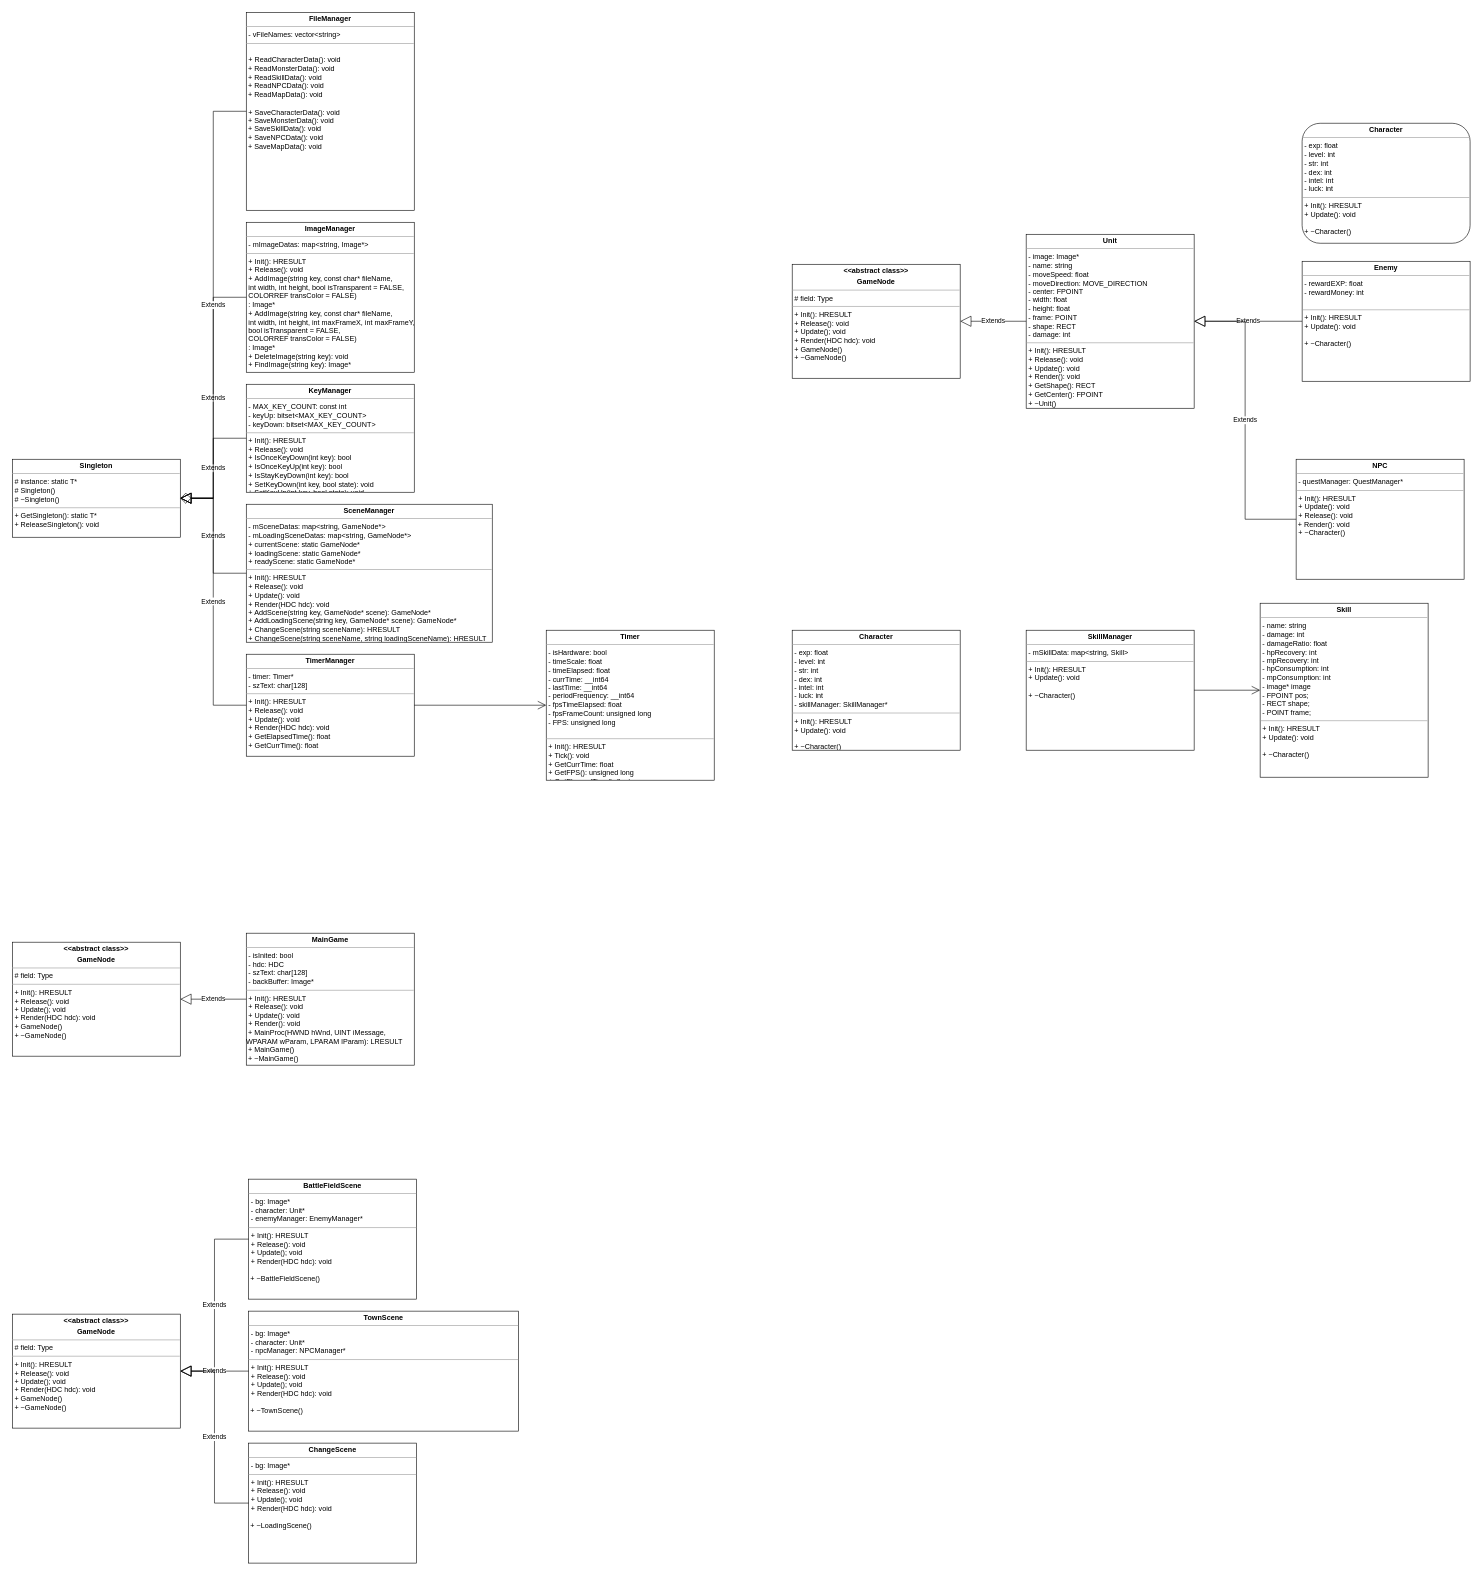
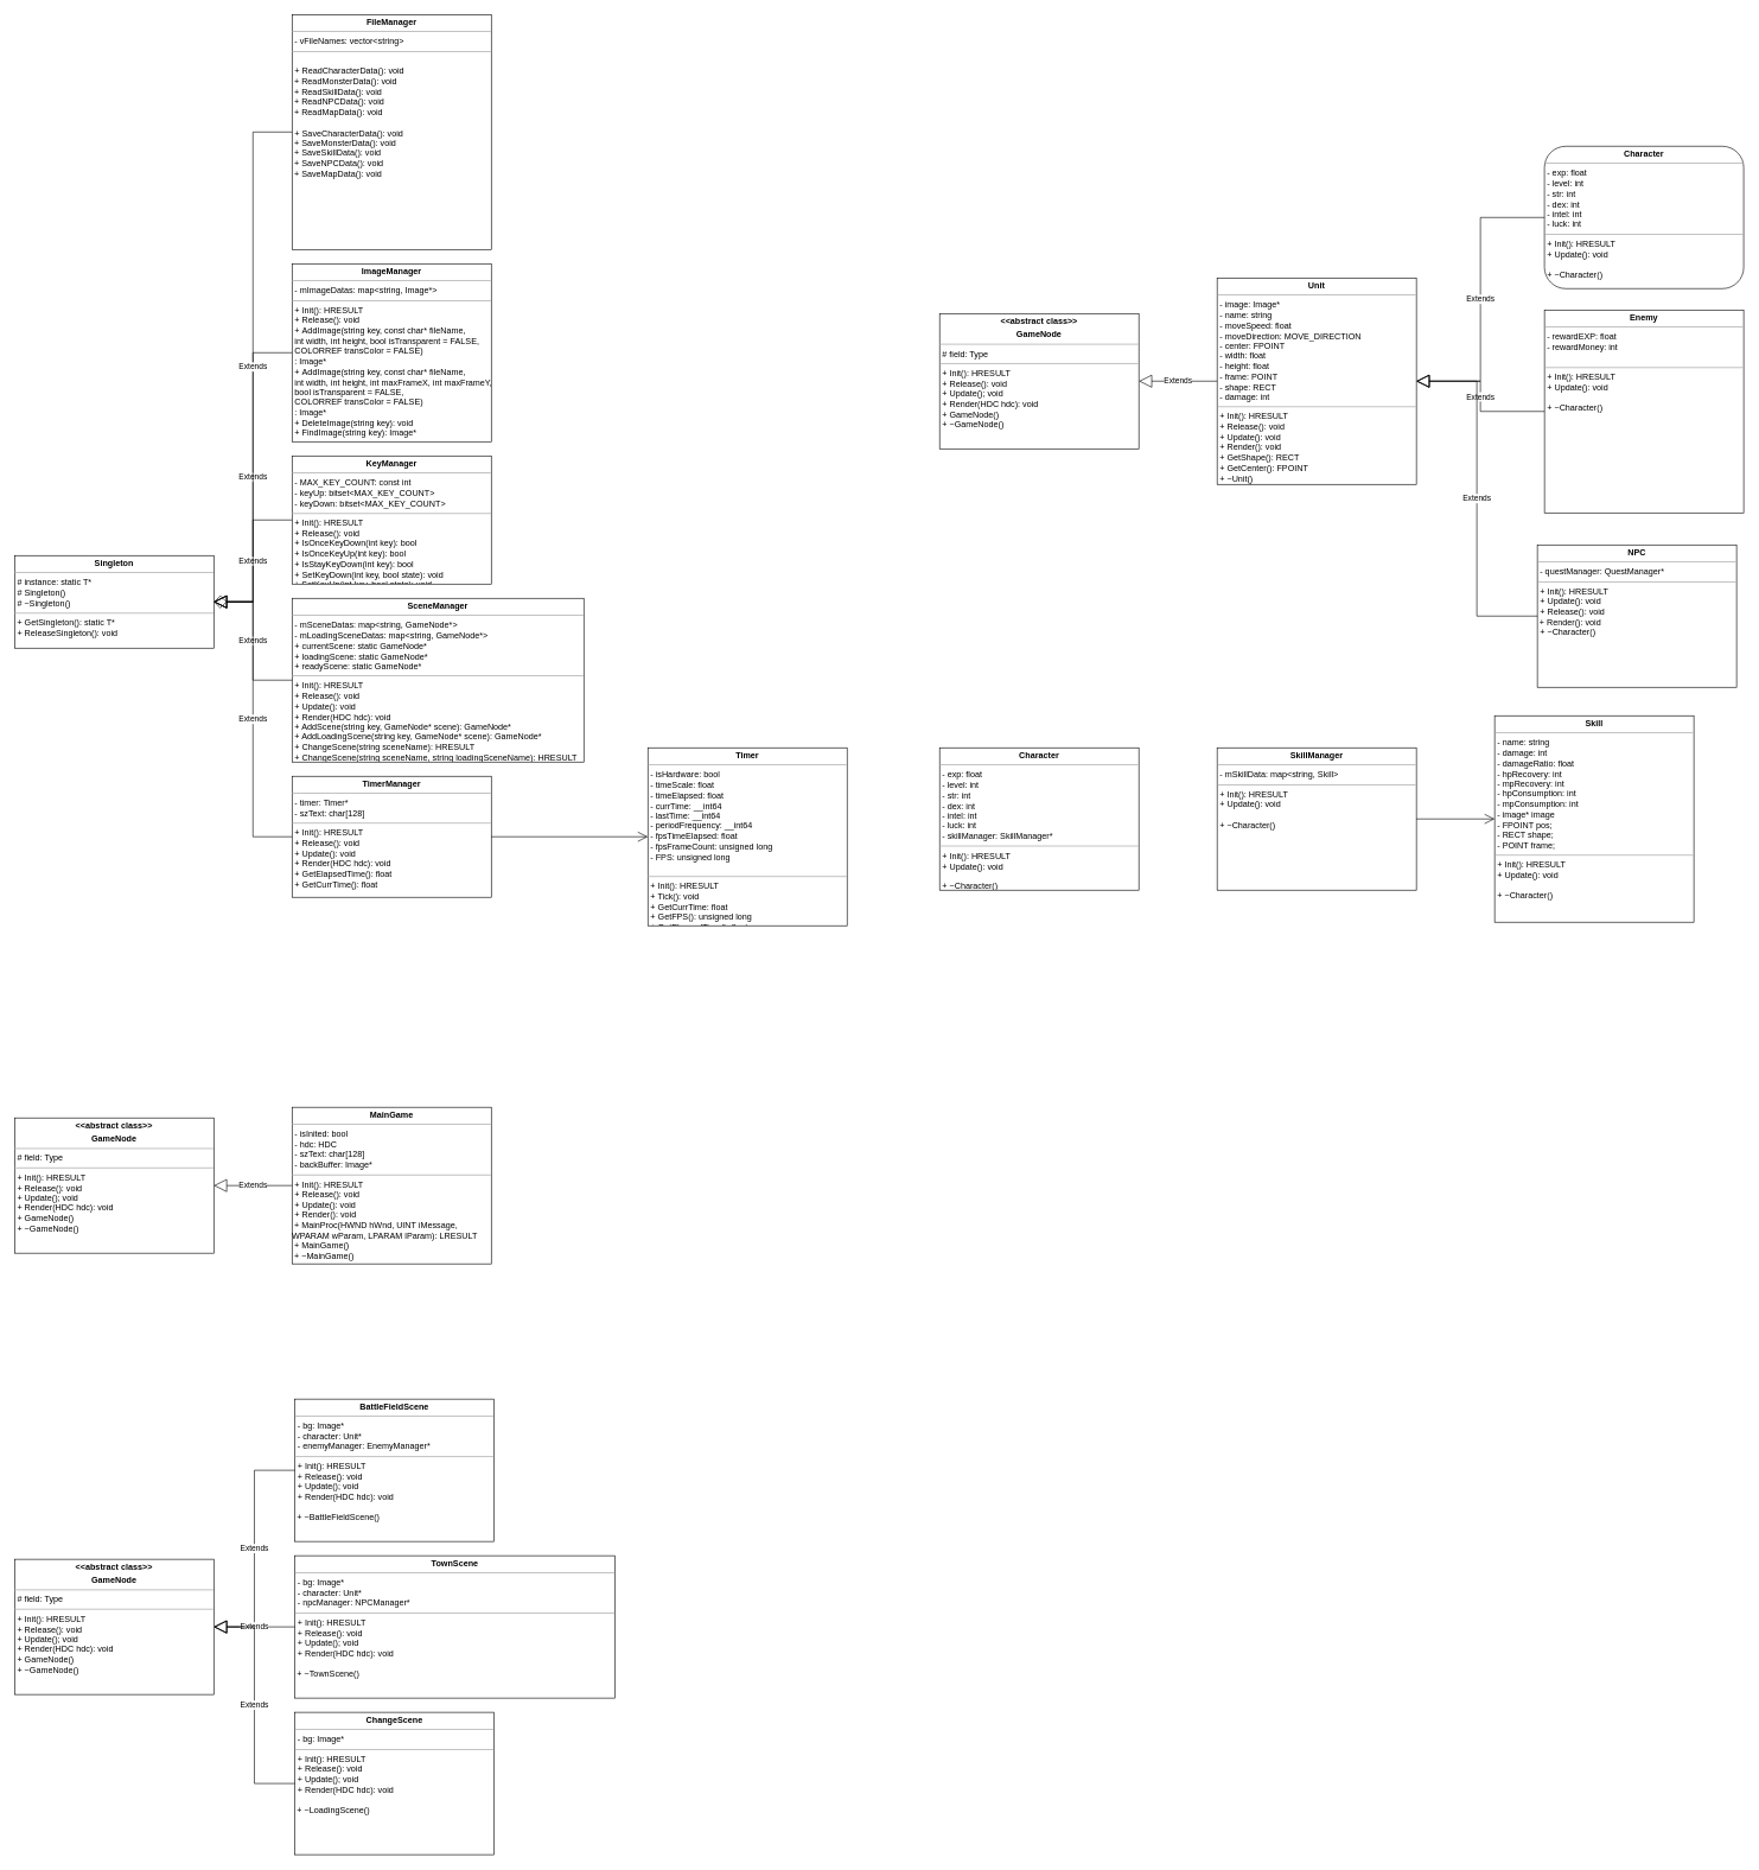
+ <mxCell id="29" value="Extends" style="endArrow=block;endSize=16;endFill=0;html=1;rounded=0;edgeStyle=orthogonalEdgeStyle;entryX=1;entryY=0.5;entryDx=0;entryDy=0;exitX=0;exitY=0.5;exitDx=0;exitDy=0;" edge="1" parent="1" source="26" target="24"><mxGeometry width="160" relative="1" as="geometry"><mxPoint x="2020" y="307.5" as="sourcePoint" /><mxPoint x="1910" y="310" as="targetPoint" /></mxGeometry></mxCell>
- <mxCell id="27" value="&lt;p style=&quot;margin: 0px ; margin-top: 4px ; text-align: center&quot;&gt;&lt;b&gt;Enemy&lt;/b&gt;&lt;/p&gt;&lt;hr size=&quot;1&quot;&gt;&lt;p style=&quot;margin: 0px ; margin-left: 4px&quot;&gt;- rewardEXP: float&lt;br&gt;&lt;/p&gt;&lt;p style=&quot;margin: 0px ; margin-left: 4px&quot;&gt;- rewardMoney: int&lt;/p&gt;&lt;p style=&quot;margin: 0px ; margin-left: 4px&quot;&gt;&lt;br&gt;&lt;/p&gt;&lt;hr size=&quot;1&quot;&gt;&lt;p style=&quot;margin: 0px ; margin-left: 4px&quot;&gt;+ Init(): HRESULT&lt;/p&gt;&lt;p style=&quot;margin: 0px ; margin-left: 4px&quot;&gt;+ Update(): void&lt;/p&gt;&lt;p style=&quot;margin: 0px ; margin-left: 4px&quot;&gt;&lt;br&gt;&lt;/p&gt;&lt;p style=&quot;margin: 0px ; margin-left: 4px&quot;&gt;+ ~Character()&lt;/p&gt;" style="verticalAlign=top;align=left;overflow=fill;fontSize=12;fontFamily=Helvetica;html=1;" vertex="1" parent="1"><mxGeometry x="2170" y="435" width="280" height="200" as="geometry" /></mxCell>
+ <mxCell id="27" value="&lt;p style=&quot;margin: 0px ; margin-top: 4px ; text-align: center&quot;&gt;&lt;b&gt;Enemy&lt;/b&gt;&lt;/p&gt;&lt;hr size=&quot;1&quot;&gt;&lt;p style=&quot;margin: 0px ; margin-left: 4px&quot;&gt;- rewardEXP: float&lt;br&gt;&lt;/p&gt;&lt;p style=&quot;margin: 0px ; margin-left: 4px&quot;&gt;- rewardMoney: int&lt;/p&gt;&lt;p style=&quot;margin: 0px ; margin-left: 4px&quot;&gt;&lt;br&gt;&lt;/p&gt;&lt;hr size=&quot;1&quot;&gt;&lt;p style=&quot;margin: 0px ; margin-left: 4px&quot;&gt;+ Init(): HRESULT&lt;/p&gt;&lt;p style=&quot;margin: 0px ; margin-left: 4px&quot;&gt;+ Update(): void&lt;/p&gt;&lt;p style=&quot;margin: 0px ; margin-left: 4px&quot;&gt;&lt;br&gt;&lt;/p&gt;&lt;p style=&quot;margin: 0px ; margin-left: 4px&quot;&gt;+ ~Character()&lt;/p&gt;" style="verticalAlign=top;align=left;overflow=fill;fontSize=12;fontFamily=Helvetica;html=1;" vertex="1" parent="1"><mxGeometry x="2170" y="435" width="280" height="285" as="geometry" /></mxCell>
- <mxCell id="3" value="&lt;p style=&quot;margin: 0px ; margin-top: 4px ; text-align: center&quot;&gt;&lt;b&gt;Singleton&lt;/b&gt;&lt;/p&gt;&lt;hr size=&quot;1&quot;&gt;&lt;p style=&quot;margin: 0px ; margin-left: 4px&quot;&gt;# instance: static T*&lt;/p&gt;&lt;p style=&quot;margin: 0px ; margin-left: 4px&quot;&gt;# Singleton()&lt;/p&gt;&lt;p style=&quot;margin: 0px ; margin-left: 4px&quot;&gt;# ~Singleton()&lt;/p&gt;&lt;hr size=&quot;1&quot;&gt;&lt;p style=&quot;margin: 0px ; margin-left: 4px&quot;&gt;+ GetSingleton(): static T*&lt;/p&gt;&lt;p style=&quot;margin: 0px ; margin-left: 4px&quot;&gt;+ ReleaseSingleton(): void&lt;/p&gt;" style="verticalAlign=top;align=left;overflow=fill;fontSize=12;fontFamily=Helvetica;html=1;" vertex="1" parent="1"><mxGeometry x="20" y="765" width="280" height="130" as="geometry" /></mxCell>
+ <mxCell id="3" value="&lt;p style=&quot;margin: 0px ; margin-top: 4px ; text-align: center&quot;&gt;&lt;b&gt;Singleton&lt;/b&gt;&lt;/p&gt;&lt;hr size=&quot;1&quot;&gt;&lt;p style=&quot;margin: 0px ; margin-left: 4px&quot;&gt;# instance: static T*&lt;/p&gt;&lt;p style=&quot;margin: 0px ; margin-left: 4px&quot;&gt;# Singleton()&lt;/p&gt;&lt;p style=&quot;margin: 0px ; margin-left: 4px&quot;&gt;# ~Singleton()&lt;/p&gt;&lt;hr size=&quot;1&quot;&gt;&lt;p style=&quot;margin: 0px ; margin-left: 4px&quot;&gt;+ GetSingleton(): static T*&lt;/p&gt;&lt;p style=&quot;margin: 0px ; margin-left: 4px&quot;&gt;+ ReleaseSingleton(): void&lt;/p&gt;" style="verticalAlign=top;align=left;overflow=fill;fontSize=12;fontFamily=Helvetica;html=1;" vertex="1" parent="1"><mxGeometry x="20" y="780" width="280" height="130" as="geometry" /></mxCell>
